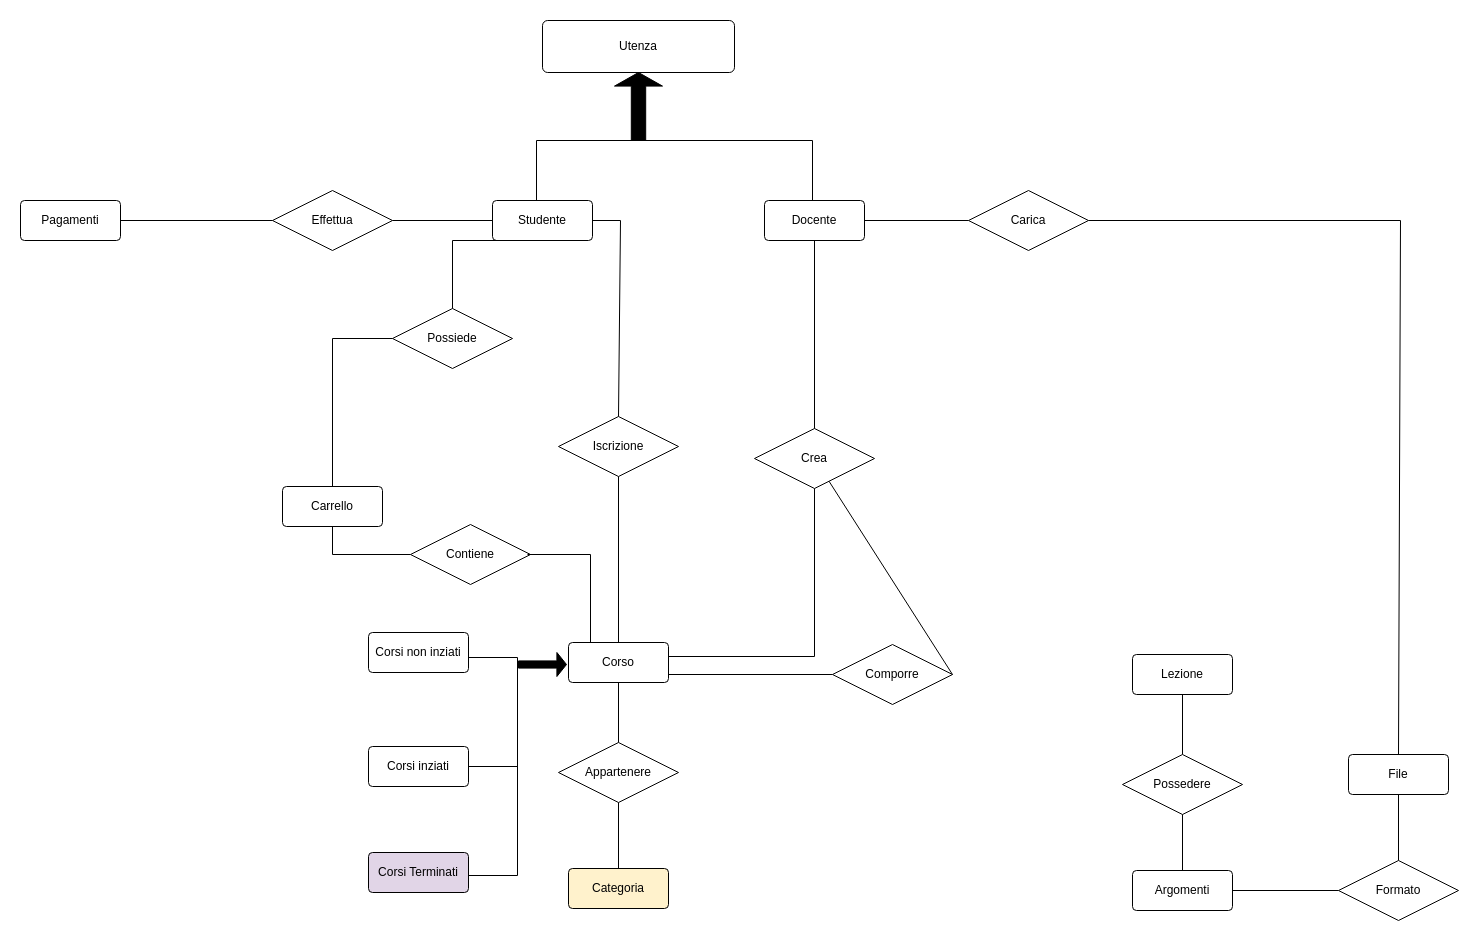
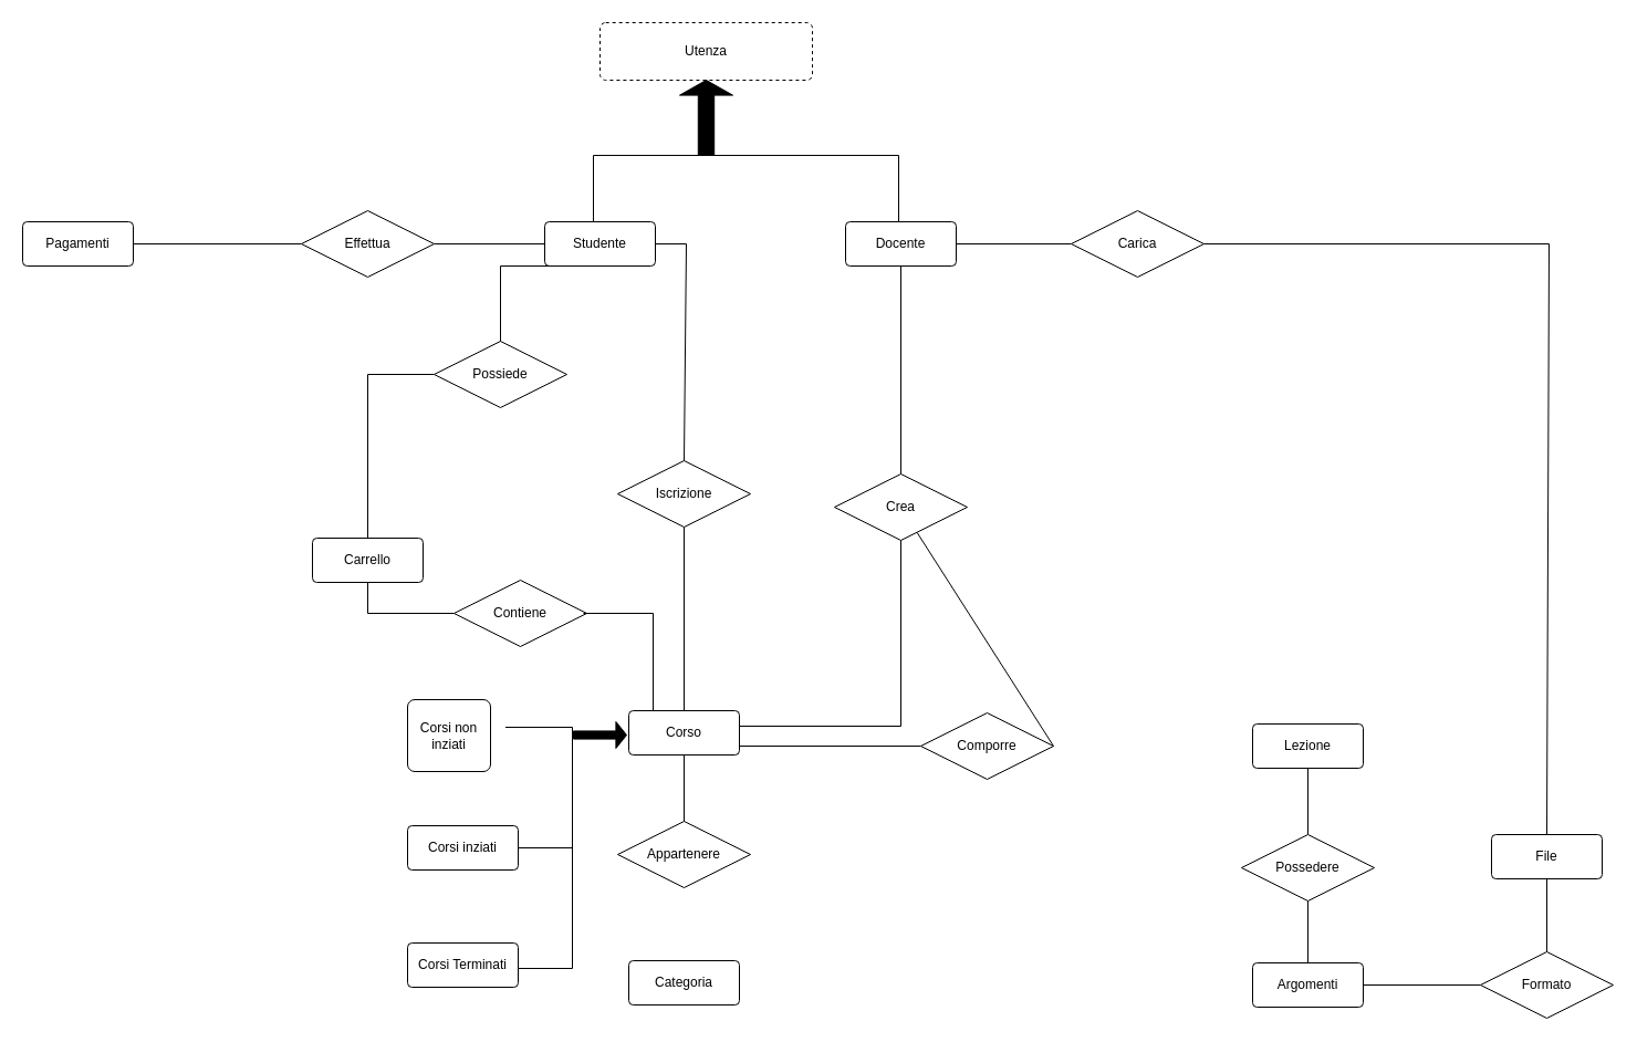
- <mxCell id="2" value="Utenza" style="rounded=1;arcSize=10;whiteSpace=wrap;html=1;align=center;" parent="1" vertex="1"><mxGeometry x="542" y="20" width="192" height="52" as="geometry" /></mxCell>
+ <mxCell id="2" value="Utenza" style="rounded=1;arcSize=10;whiteSpace=wrap;html=1;align=center;dashed=1;" parent="1" vertex="1"><mxGeometry x="542" y="20" width="192" height="52" as="geometry" /></mxCell>
- <mxCell id="11" value="Corsi non inziati" style="rounded=1;arcSize=10;whiteSpace=wrap;html=1;align=center;" parent="1" vertex="1"><mxGeometry x="368" y="632" width="100" height="40" as="geometry" /></mxCell>
+ <mxCell id="11" value="Corsi non inziati" style="rounded=1;arcSize=10;whiteSpace=wrap;html=1;align=center;" parent="1" vertex="1"><mxGeometry x="368" y="632" width="75" height="65" as="geometry" /></mxCell>
- <mxCell id="38" value="" style="endArrow=none;html=1;rounded=0;exitX=0.5;exitY=0;exitDx=0;exitDy=0;entryX=0.5;entryY=1;entryDx=0;entryDy=0;" edge="1" parent="1" source="36" target="35"><mxGeometry relative="1" as="geometry"><mxPoint x="630" y="694" as="sourcePoint" /><mxPoint x="630" y="754" as="targetPoint" /></mxGeometry></mxCell>
- <mxCell id="13" value="Corsi Terminati" style="rounded=1;arcSize=10;whiteSpace=wrap;html=1;align=center;fillColor=#e1d5e7;" parent="1" vertex="1"><mxGeometry x="368" y="852" width="100" height="40" as="geometry" /></mxCell>
+ <mxCell id="13" value="Corsi Terminati" style="rounded=1;arcSize=10;whiteSpace=wrap;html=1;align=center;" parent="1" vertex="1"><mxGeometry x="368" y="852" width="100" height="40" as="geometry" /></mxCell>
- <mxCell id="36" value="Categoria" style="rounded=1;arcSize=10;whiteSpace=wrap;html=1;align=center;fillColor=#fff2cc;" vertex="1" parent="1"><mxGeometry x="568" y="868" width="100" height="40" as="geometry" /></mxCell>
+ <mxCell id="36" value="Categoria" style="rounded=1;arcSize=10;whiteSpace=wrap;html=1;align=center;" vertex="1" parent="1"><mxGeometry x="568" y="868" width="100" height="40" as="geometry" /></mxCell>
